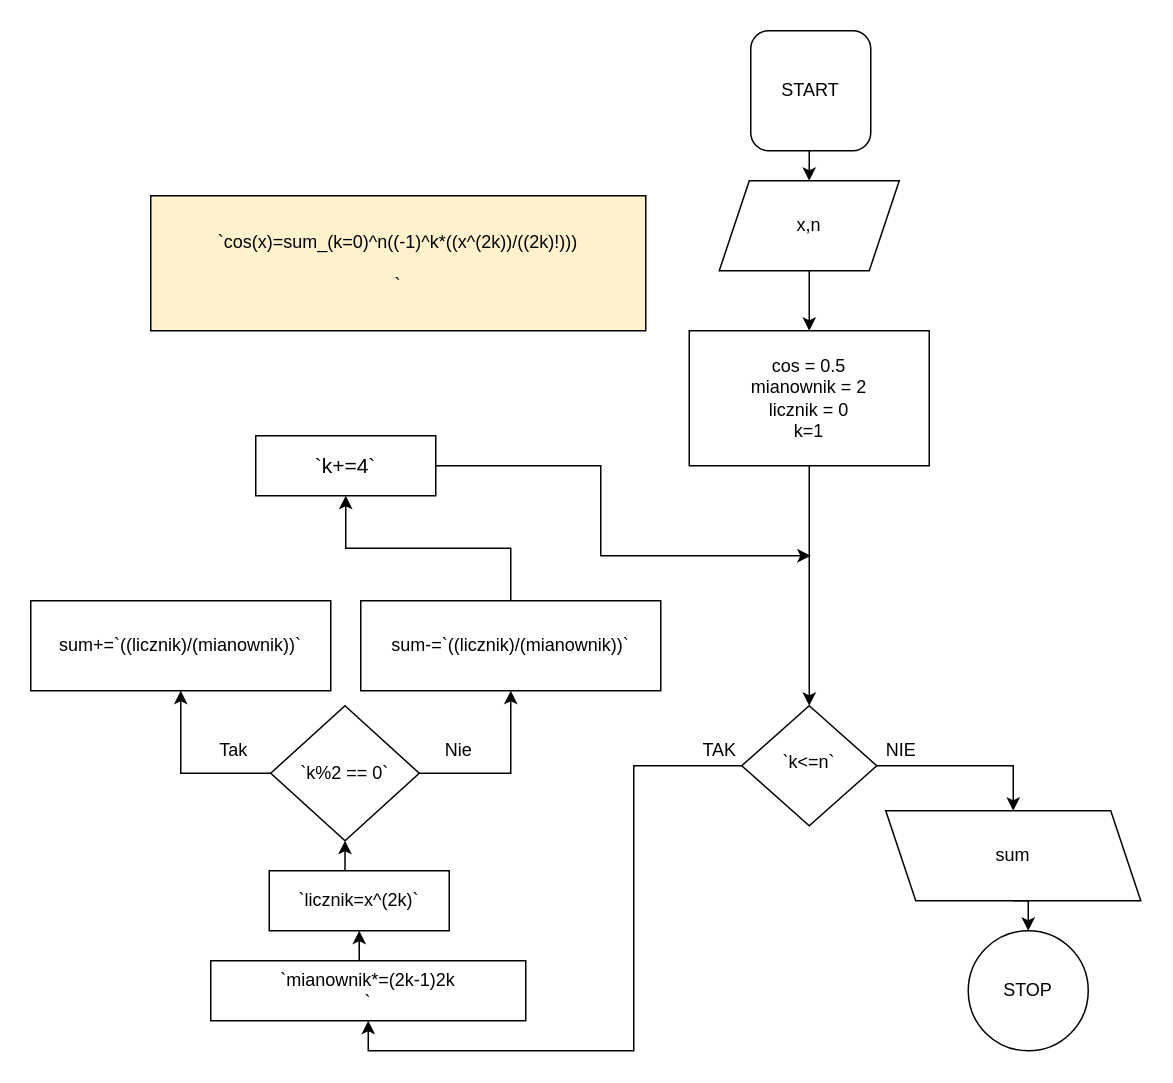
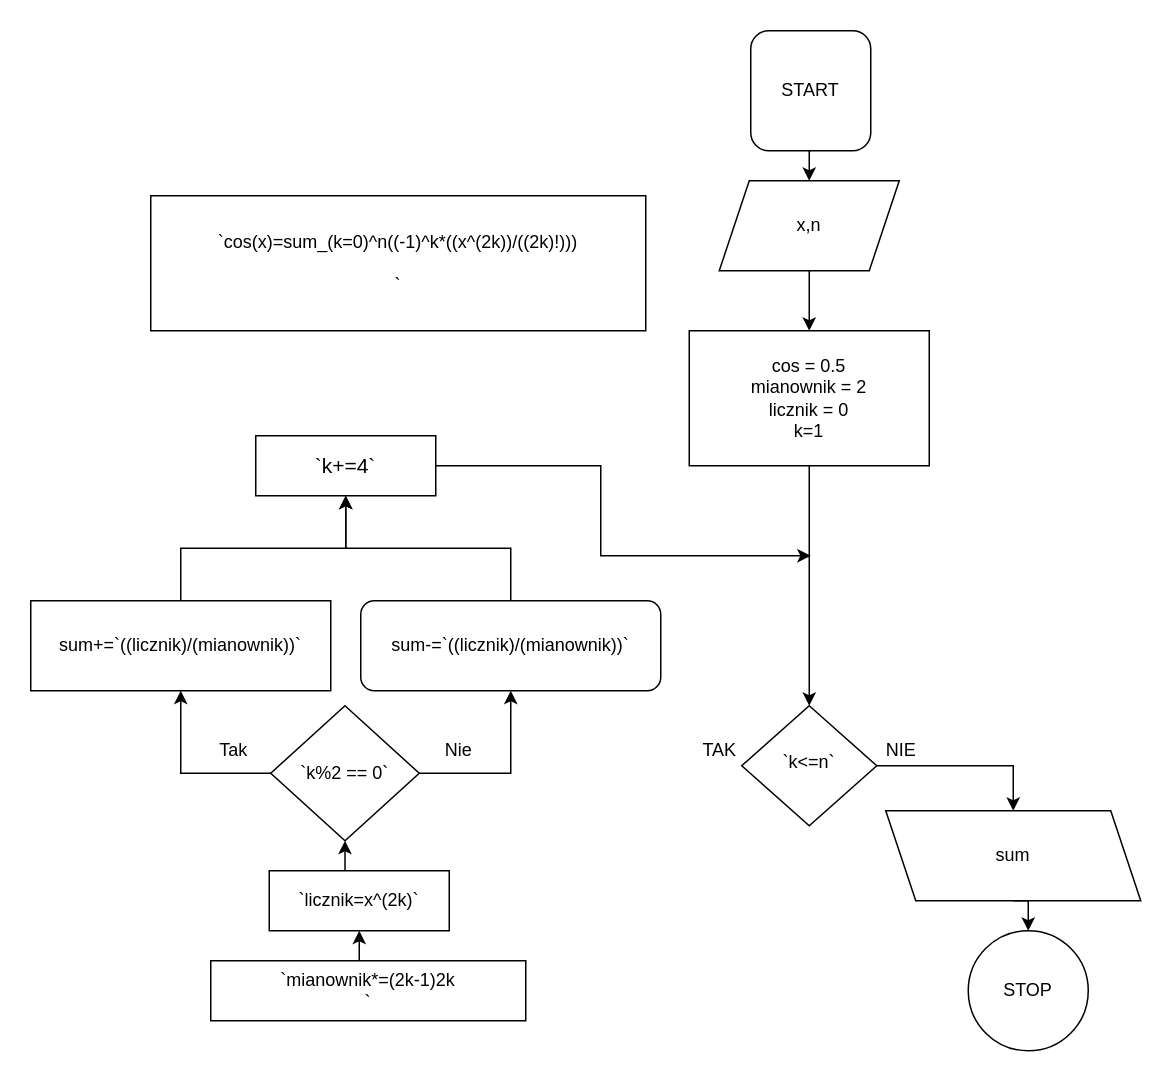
- <mxCell id="6" value="`cos(x)=sum_(k=0)^n((-1)^k*((x^(2k))/((2k)!)))&lt;br&gt;&lt;br&gt;`" style="rounded=0;whiteSpace=wrap;html=1;fillColor=#fff2cc;" parent="1" vertex="1"><mxGeometry x="100" y="130" width="330" height="90" as="geometry" /></mxCell>
+ <mxCell id="6" value="`cos(x)=sum_(k=0)^n((-1)^k*((x^(2k))/((2k)!)))&lt;br&gt;&lt;br&gt;`" style="rounded=0;whiteSpace=wrap;html=1;" parent="1" vertex="1"><mxGeometry x="100" y="130" width="330" height="90" as="geometry" /></mxCell>
+ <mxCell id="25" style="edgeStyle=orthogonalEdgeStyle;rounded=0;orthogonalLoop=1;jettySize=auto;html=1;exitX=0.5;exitY=0;exitDx=0;exitDy=0;entryX=0.5;entryY=1;entryDx=0;entryDy=0;" parent="1" source="26" target="24" edge="1"><mxGeometry relative="1" as="geometry" /></mxCell>
- <mxCell id="22" value="sum-=`((licznik)/(mianownik))`" style="rounded=0;whiteSpace=wrap;html=1;" parent="1" vertex="1"><mxGeometry x="240" y="400" width="200" height="60" as="geometry" /></mxCell>
+ <mxCell id="22" value="sum-=`((licznik)/(mianownik))`" style="whiteSpace=wrap;html=1;rounded=1;" parent="1" vertex="1"><mxGeometry x="240" y="400" width="200" height="60" as="geometry" /></mxCell>
- <mxCell id="10" style="edgeStyle=orthogonalEdgeStyle;rounded=0;orthogonalLoop=1;jettySize=auto;html=1;exitX=0;exitY=0.5;exitDx=0;exitDy=0;entryX=0.5;entryY=1;entryDx=0;entryDy=0;" parent="1" source="11" target="18" edge="1"><mxGeometry relative="1" as="geometry" /></mxCell>
